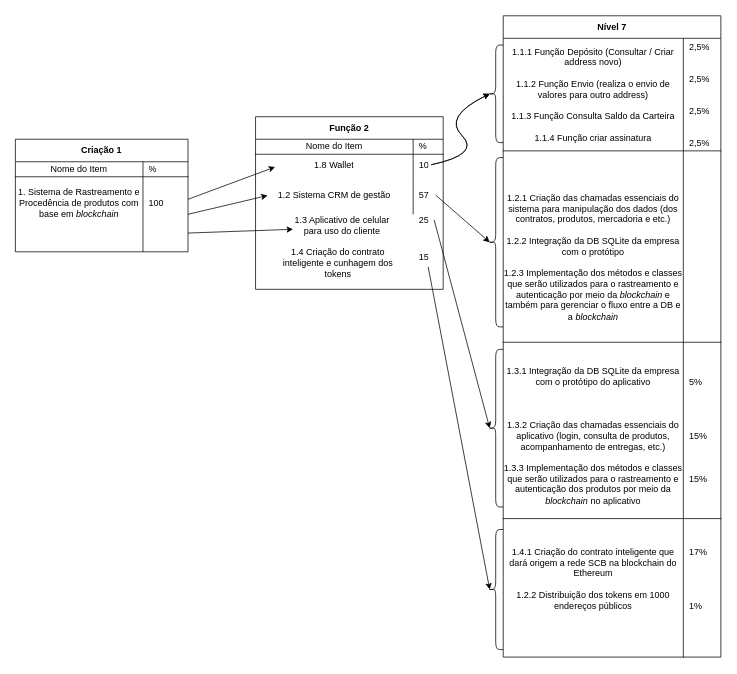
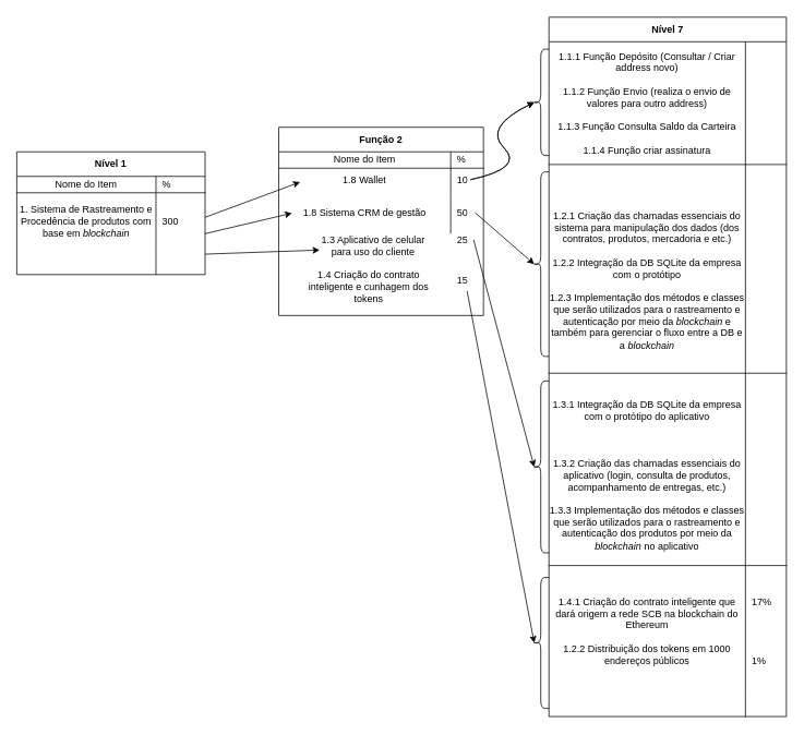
- <mxCell id="34" value="2,5%&lt;br&gt;&lt;br&gt;&lt;br&gt;2,5%&lt;br&gt;&lt;br&gt;&lt;br&gt;2,5%&lt;br&gt;&lt;br&gt;&lt;br&gt;2,5%" style="shape=partialRectangle;html=1;whiteSpace=wrap;connectable=0;fillColor=none;top=0;left=0;bottom=0;right=0;align=left;spacingLeft=6;overflow=hidden;" vertex="1" parent="32"><mxGeometry x="240" width="50" height="150" as="geometry" /></mxCell>
- <mxCell id="8" value="Criação 1" style="shape=table;html=1;whiteSpace=wrap;startSize=30;container=1;collapsible=0;childLayout=tableLayout;fixedRows=1;rowLines=0;fontStyle=1;align=center;" vertex="1" parent="1"><mxGeometry x="20" y="185" width="230" height="150" as="geometry" /></mxCell>
+ <mxCell id="8" value="Nível 1" style="shape=table;html=1;whiteSpace=wrap;startSize=30;container=1;collapsible=0;childLayout=tableLayout;fixedRows=1;rowLines=0;fontStyle=1;align=center;" vertex="1" parent="1"><mxGeometry x="20" y="185" width="230" height="150" as="geometry" /></mxCell>
- <mxCell id="26" value="1.2 Sistema CRM de gestão" style="shape=partialRectangle;html=1;whiteSpace=wrap;connectable=0;fillColor=none;top=0;left=0;bottom=0;right=0;overflow=hidden;" vertex="1" parent="25"><mxGeometry width="210" height="50" as="geometry" /></mxCell>
+ <mxCell id="26" value="1.8 Sistema CRM de gestão" style="shape=partialRectangle;html=1;whiteSpace=wrap;connectable=0;fillColor=none;top=0;left=0;bottom=0;right=0;overflow=hidden;" vertex="1" parent="25"><mxGeometry width="210" height="50" as="geometry" /></mxCell>
- <mxCell id="27" value="57" style="shape=partialRectangle;html=1;whiteSpace=wrap;connectable=0;fillColor=none;top=0;left=0;bottom=0;right=0;align=left;spacingLeft=6;overflow=hidden;" vertex="1" parent="25"><mxGeometry x="210" width="40" height="50" as="geometry" /></mxCell>
+ <mxCell id="27" value="50" style="shape=partialRectangle;html=1;whiteSpace=wrap;connectable=0;fillColor=none;top=0;left=0;bottom=0;right=0;align=left;spacingLeft=6;overflow=hidden;" vertex="1" parent="25"><mxGeometry x="210" width="40" height="50" as="geometry" /></mxCell>
- <mxCell id="14" value="100" style="shape=partialRectangle;html=1;whiteSpace=wrap;connectable=0;fillColor=none;top=0;left=0;bottom=0;right=0;align=left;spacingLeft=6;overflow=hidden;" vertex="1" parent="12"><mxGeometry x="170" width="60" height="70" as="geometry" /></mxCell>
+ <mxCell id="14" value="300" style="shape=partialRectangle;html=1;whiteSpace=wrap;connectable=0;fillColor=none;top=0;left=0;bottom=0;right=0;align=left;spacingLeft=6;overflow=hidden;" vertex="1" parent="12"><mxGeometry x="170" width="60" height="70" as="geometry" /></mxCell>
- <mxCell id="39" value="5%&lt;br&gt;&lt;br&gt;&lt;br&gt;&lt;br&gt;&lt;br&gt;15%&lt;br&gt;&lt;br&gt;&lt;br&gt;&lt;br&gt;15%" style="shape=partialRectangle;html=1;whiteSpace=wrap;connectable=0;fillColor=none;top=0;left=0;bottom=0;right=0;align=left;spacingLeft=6;overflow=hidden;" vertex="1" parent="37"><mxGeometry x="240" width="50" height="235" as="geometry" /></mxCell>
